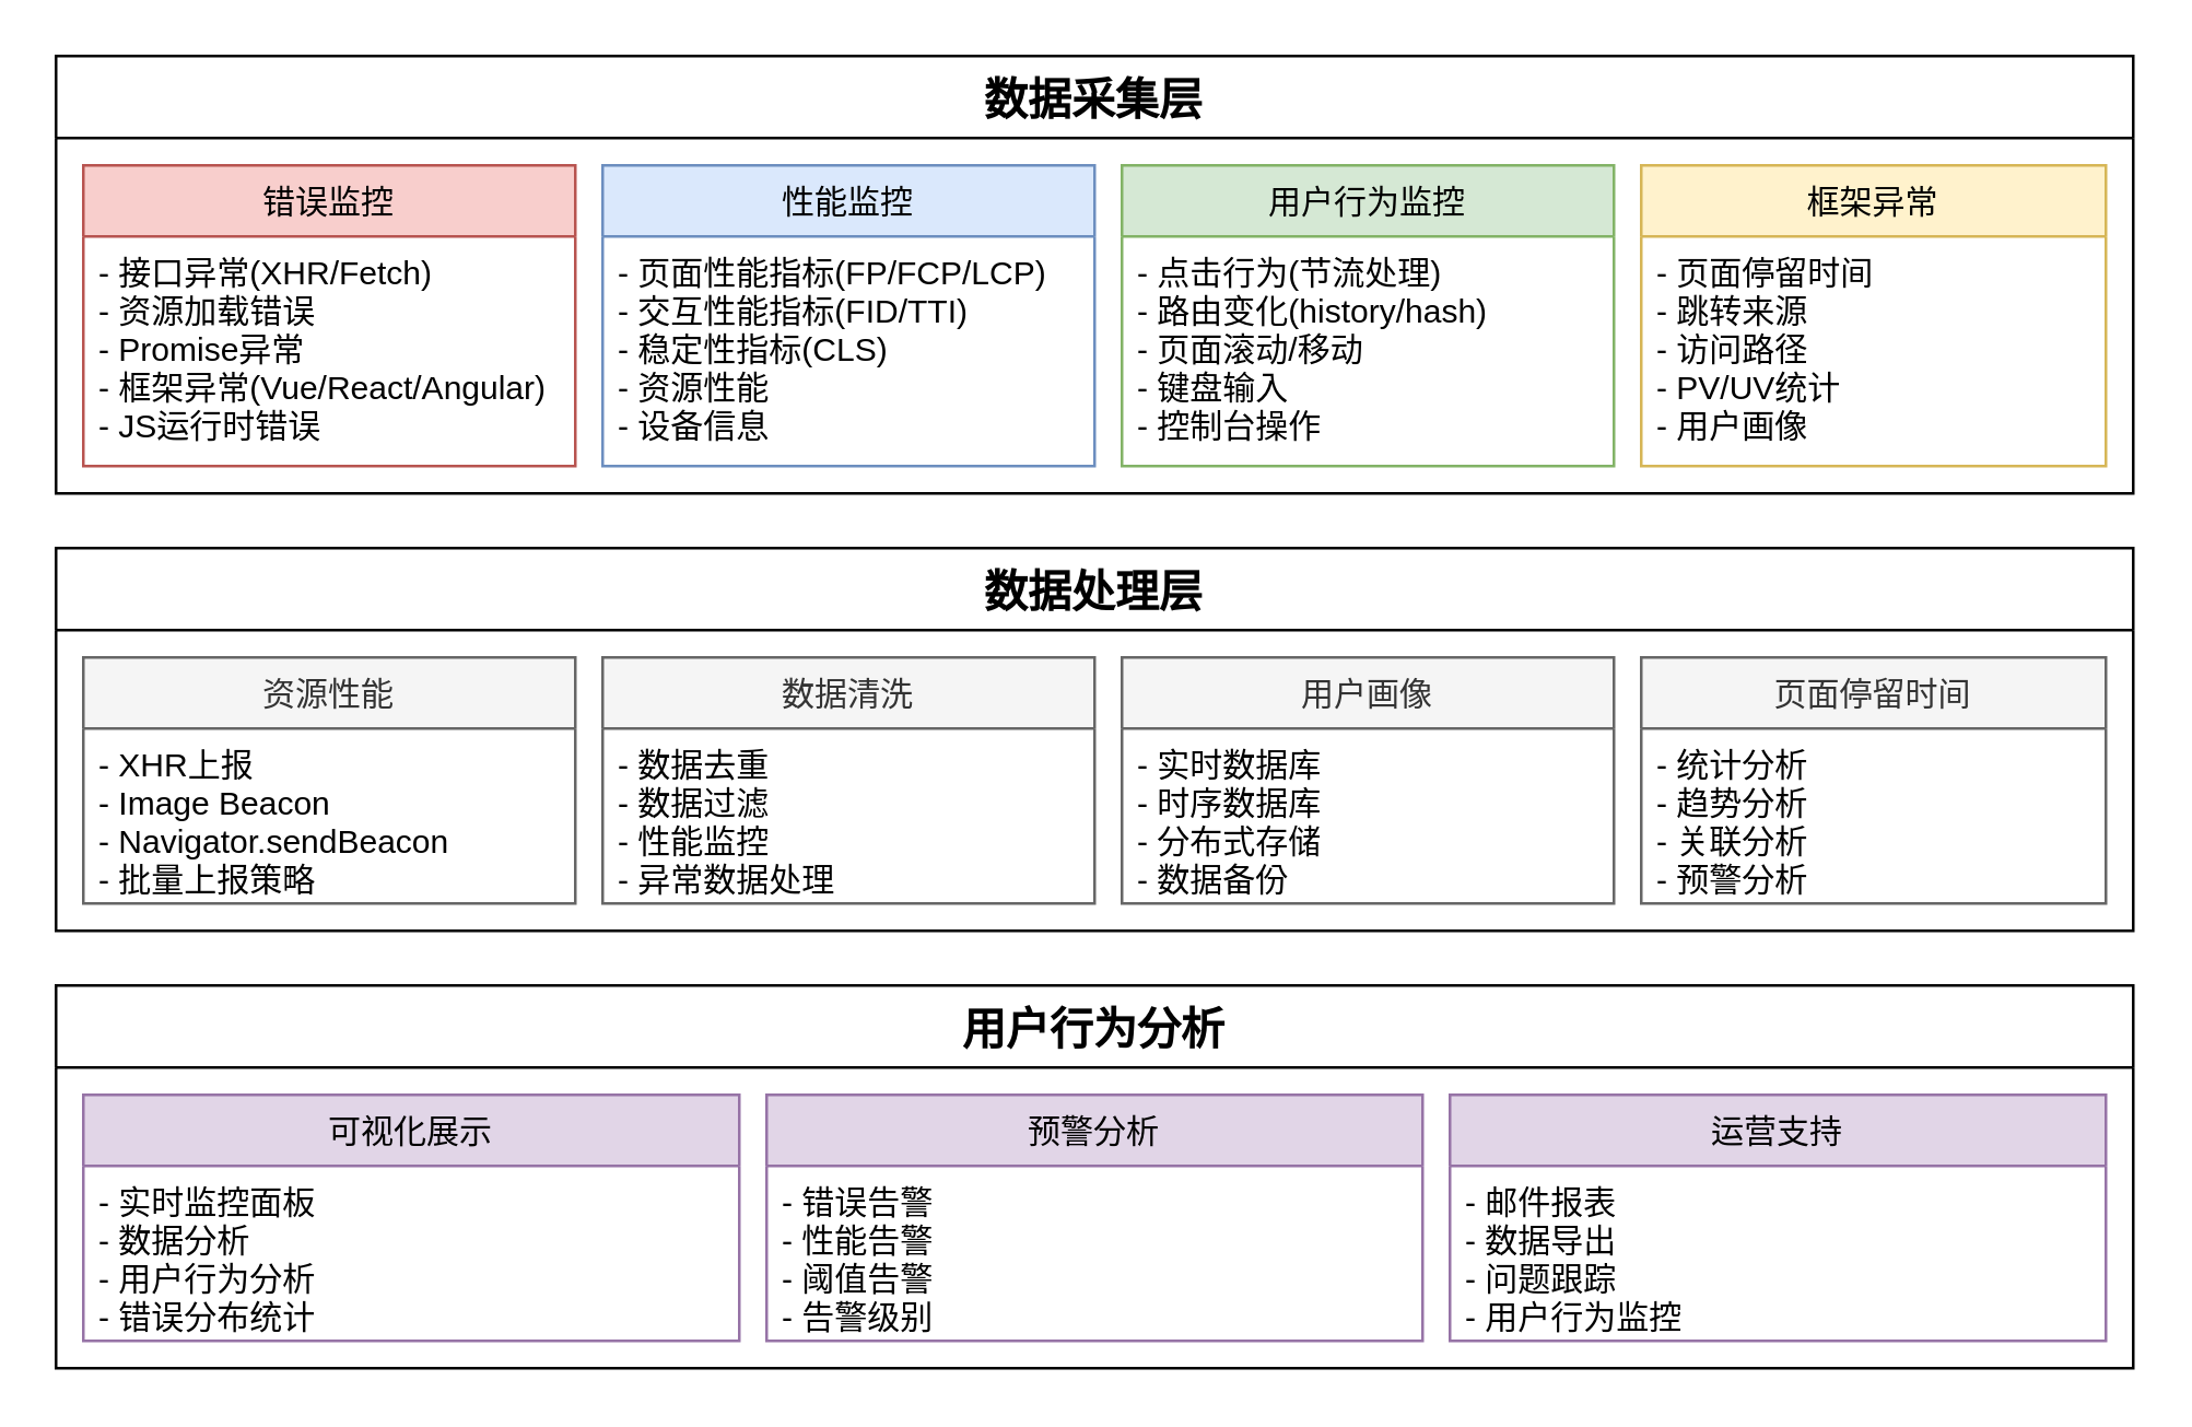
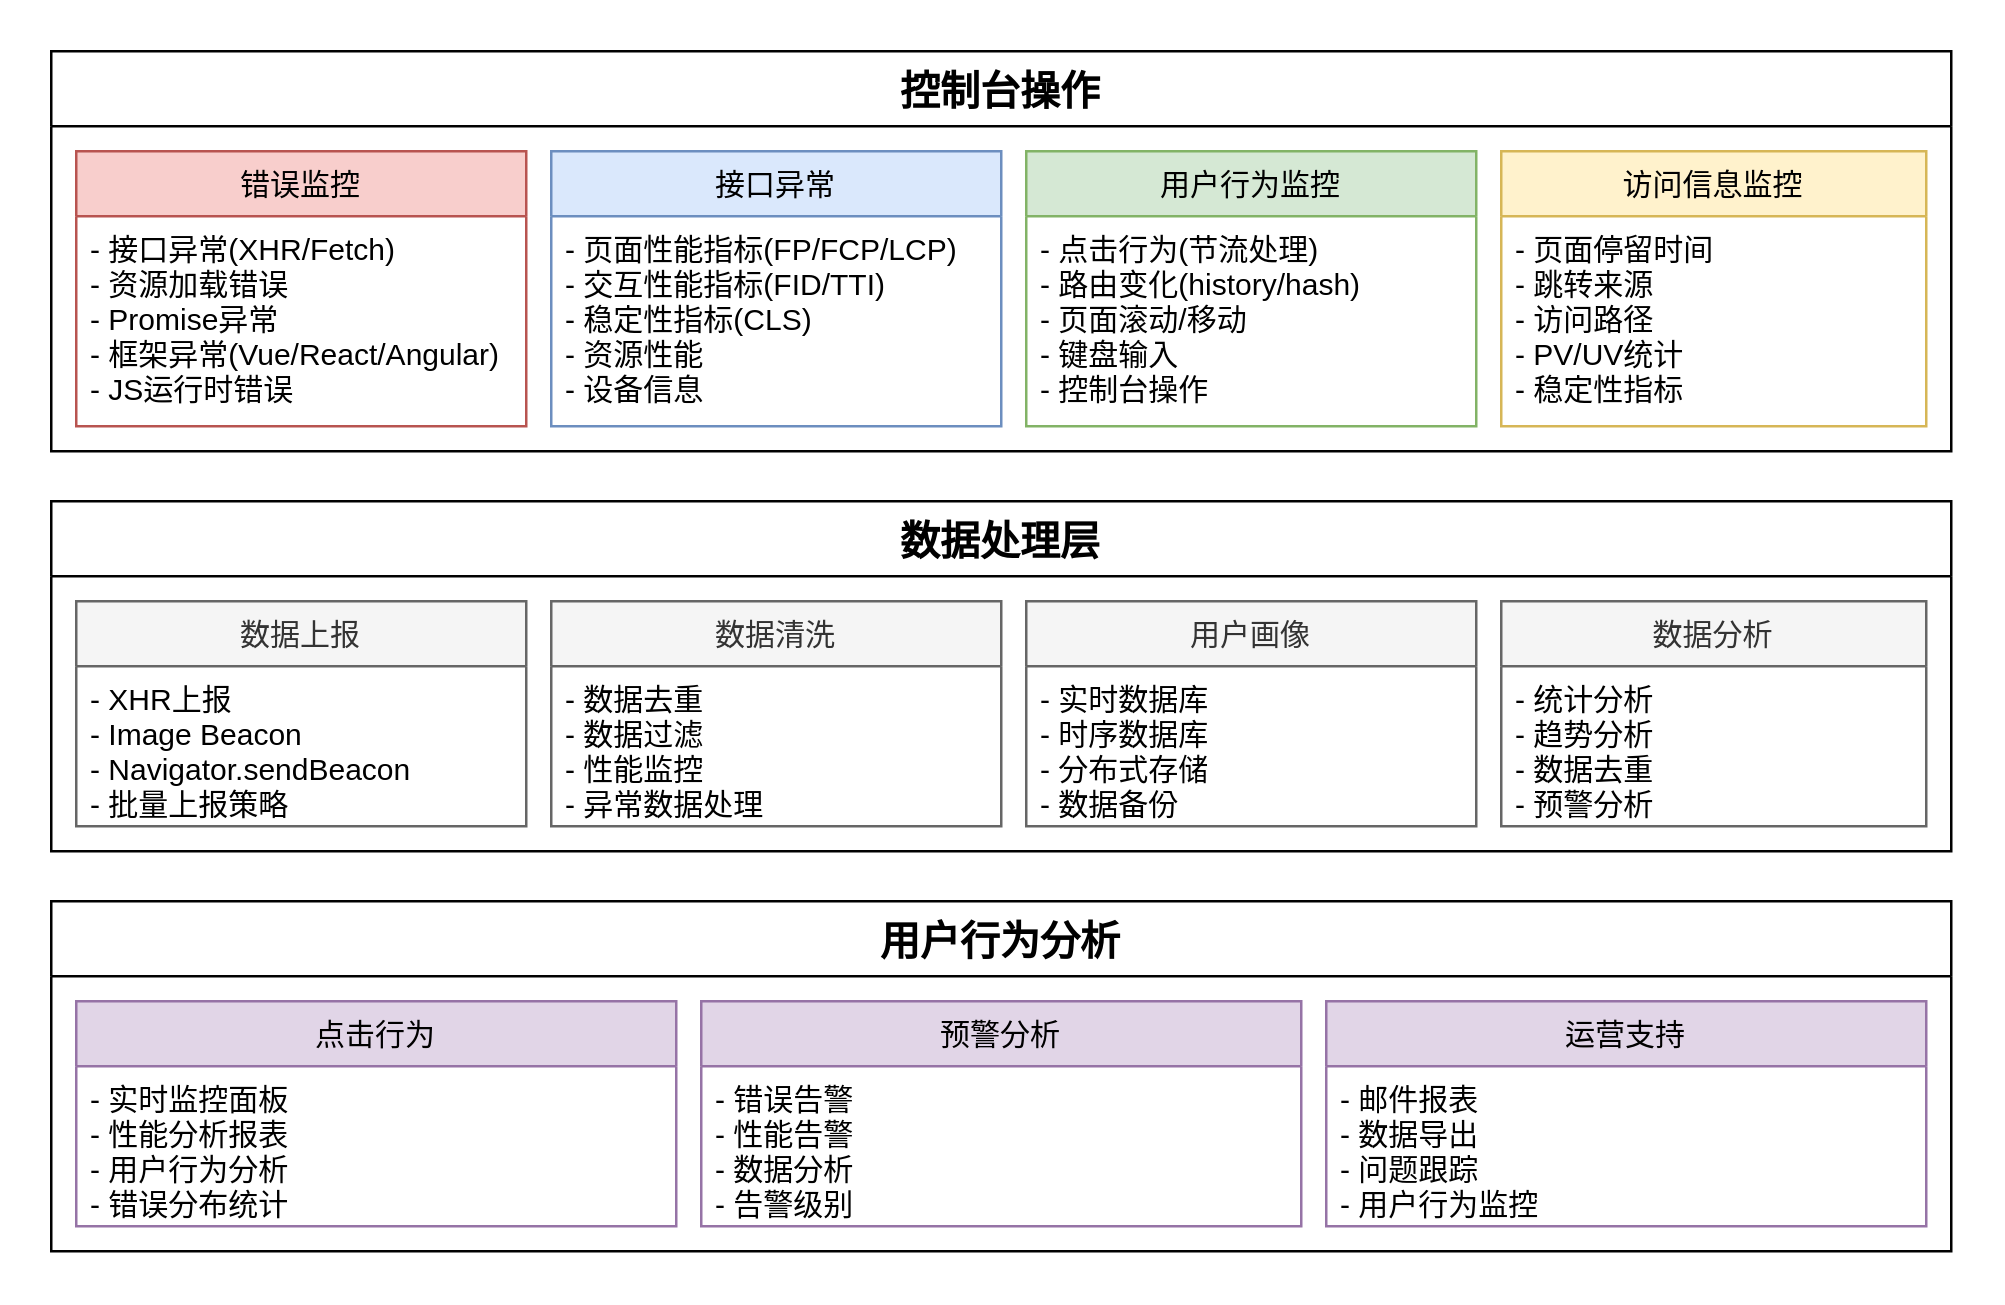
- <mxCell id="2" value="数据采集层" style="swimlane;fontStyle=1;childLayout=stackLayout;horizontal=1;startSize=30;horizontalStack=0;resizeParent=1;resizeParentMax=0;resizeLast=0;collapsible=1;marginBottom=0;fontSize=16;" parent="1" vertex="1"><mxGeometry x="20" y="20" width="760" height="160" as="geometry" /></mxCell>
+ <mxCell id="2" value="控制台操作" style="swimlane;fontStyle=1;childLayout=stackLayout;horizontal=1;startSize=30;horizontalStack=0;resizeParent=1;resizeParentMax=0;resizeLast=0;collapsible=1;marginBottom=0;fontSize=16;" parent="1" vertex="1"><mxGeometry x="20" y="20" width="760" height="160" as="geometry" /></mxCell>
- <mxCell id="5" value="性能监控" style="swimlane;fontStyle=0;childLayout=stackLayout;horizontal=1;startSize=26;fillColor=#dae8fc;horizontalStack=0;resizeParent=1;resizeParentMax=0;resizeLast=0;collapsible=1;marginBottom=0;strokeColor=#6c8ebf;" parent="2" vertex="1"><mxGeometry x="200" y="40" width="180" height="110" as="geometry" /></mxCell>
+ <mxCell id="5" value="接口异常" style="swimlane;fontStyle=0;childLayout=stackLayout;horizontal=1;startSize=26;fillColor=#dae8fc;horizontalStack=0;resizeParent=1;resizeParentMax=0;resizeLast=0;collapsible=1;marginBottom=0;strokeColor=#6c8ebf;" parent="2" vertex="1"><mxGeometry x="200" y="40" width="180" height="110" as="geometry" /></mxCell>
- <mxCell id="9" value="框架异常" style="swimlane;fontStyle=0;childLayout=stackLayout;horizontal=1;startSize=26;fillColor=#fff2cc;horizontalStack=0;resizeParent=1;resizeParentMax=0;resizeLast=0;collapsible=1;marginBottom=0;strokeColor=#d6b656;" parent="2" vertex="1"><mxGeometry x="580" y="40" width="170" height="110" as="geometry" /></mxCell>
+ <mxCell id="9" value="访问信息监控" style="swimlane;fontStyle=0;childLayout=stackLayout;horizontal=1;startSize=26;fillColor=#fff2cc;horizontalStack=0;resizeParent=1;resizeParentMax=0;resizeLast=0;collapsible=1;marginBottom=0;strokeColor=#d6b656;" parent="2" vertex="1"><mxGeometry x="580" y="40" width="170" height="110" as="geometry" /></mxCell>
- <mxCell id="10" value="- 页面停留时间&#10;- 跳转来源&#10;- 访问路径&#10;- PV/UV统计&#10;- 用户画像" style="text;strokeColor=none;fillColor=none;align=left;verticalAlign=top;spacingLeft=4;spacingRight=4;overflow=hidden;rotatable=0;points=[[0,0.5],[1,0.5]];portConstraint=eastwest;" parent="9" vertex="1"><mxGeometry y="26" width="170" height="84" as="geometry" /></mxCell>
+ <mxCell id="10" value="- 页面停留时间&#10;- 跳转来源&#10;- 访问路径&#10;- PV/UV统计&#10;- 稳定性指标" style="text;strokeColor=none;fillColor=none;align=left;verticalAlign=top;spacingLeft=4;spacingRight=4;overflow=hidden;rotatable=0;points=[[0,0.5],[1,0.5]];portConstraint=eastwest;" parent="9" vertex="1"><mxGeometry y="26" width="170" height="84" as="geometry" /></mxCell>
- <mxCell id="12" value="资源性能" style="swimlane;fontStyle=0;childLayout=stackLayout;horizontal=1;startSize=26;fillColor=#f5f5f5;horizontalStack=0;resizeParent=1;resizeParentMax=0;resizeLast=0;collapsible=1;marginBottom=0;strokeColor=#666666;fontColor=#333333;" parent="11" vertex="1"><mxGeometry x="10" y="40" width="180" height="90" as="geometry" /></mxCell>
+ <mxCell id="12" value="数据上报" style="swimlane;fontStyle=0;childLayout=stackLayout;horizontal=1;startSize=26;fillColor=#f5f5f5;horizontalStack=0;resizeParent=1;resizeParentMax=0;resizeLast=0;collapsible=1;marginBottom=0;strokeColor=#666666;fontColor=#333333;" parent="11" vertex="1"><mxGeometry x="10" y="40" width="180" height="90" as="geometry" /></mxCell>
- <mxCell id="18" value="页面停留时间" style="swimlane;fontStyle=0;childLayout=stackLayout;horizontal=1;startSize=26;fillColor=#f5f5f5;horizontalStack=0;resizeParent=1;resizeParentMax=0;resizeLast=0;collapsible=1;marginBottom=0;strokeColor=#666666;fontColor=#333333;" parent="11" vertex="1"><mxGeometry x="580" y="40" width="170" height="90" as="geometry" /></mxCell>
+ <mxCell id="18" value="数据分析" style="swimlane;fontStyle=0;childLayout=stackLayout;horizontal=1;startSize=26;fillColor=#f5f5f5;horizontalStack=0;resizeParent=1;resizeParentMax=0;resizeLast=0;collapsible=1;marginBottom=0;strokeColor=#666666;fontColor=#333333;" parent="11" vertex="1"><mxGeometry x="580" y="40" width="170" height="90" as="geometry" /></mxCell>
- <mxCell id="19" value="- 统计分析&#10;- 趋势分析&#10;- 关联分析&#10;- 预警分析" style="text;strokeColor=none;fillColor=none;align=left;verticalAlign=top;spacingLeft=4;spacingRight=4;overflow=hidden;rotatable=0;points=[[0,0.5],[1,0.5]];portConstraint=eastwest;" parent="18" vertex="1"><mxGeometry y="26" width="170" height="64" as="geometry" /></mxCell>
+ <mxCell id="19" value="- 统计分析&#10;- 趋势分析&#10;- 数据去重&#10;- 预警分析" style="text;strokeColor=none;fillColor=none;align=left;verticalAlign=top;spacingLeft=4;spacingRight=4;overflow=hidden;rotatable=0;points=[[0,0.5],[1,0.5]];portConstraint=eastwest;" parent="18" vertex="1"><mxGeometry y="26" width="170" height="64" as="geometry" /></mxCell>
- <mxCell id="21" value="可视化展示" style="swimlane;fontStyle=0;childLayout=stackLayout;horizontal=1;startSize=26;fillColor=#e1d5e7;horizontalStack=0;resizeParent=1;resizeParentMax=0;resizeLast=0;collapsible=1;marginBottom=0;strokeColor=#9673a6;" parent="20" vertex="1"><mxGeometry x="10" y="40" width="240" height="90" as="geometry" /></mxCell>
+ <mxCell id="21" value="点击行为" style="swimlane;fontStyle=0;childLayout=stackLayout;horizontal=1;startSize=26;fillColor=#e1d5e7;horizontalStack=0;resizeParent=1;resizeParentMax=0;resizeLast=0;collapsible=1;marginBottom=0;strokeColor=#9673a6;" parent="20" vertex="1"><mxGeometry x="10" y="40" width="240" height="90" as="geometry" /></mxCell>
- <mxCell id="22" value="- 实时监控面板&#10;- 数据分析&#10;- 用户行为分析&#10;- 错误分布统计" style="text;strokeColor=none;fillColor=none;align=left;verticalAlign=top;spacingLeft=4;spacingRight=4;overflow=hidden;rotatable=0;points=[[0,0.5],[1,0.5]];portConstraint=eastwest;" parent="21" vertex="1"><mxGeometry y="26" width="240" height="64" as="geometry" /></mxCell>
+ <mxCell id="22" value="- 实时监控面板&#10;- 性能分析报表&#10;- 用户行为分析&#10;- 错误分布统计" style="text;strokeColor=none;fillColor=none;align=left;verticalAlign=top;spacingLeft=4;spacingRight=4;overflow=hidden;rotatable=0;points=[[0,0.5],[1,0.5]];portConstraint=eastwest;" parent="21" vertex="1"><mxGeometry y="26" width="240" height="64" as="geometry" /></mxCell>
- <mxCell id="24" value="- 错误告警&#10;- 性能告警&#10;- 阈值告警&#10;- 告警级别" style="text;strokeColor=none;fillColor=none;align=left;verticalAlign=top;spacingLeft=4;spacingRight=4;overflow=hidden;rotatable=0;points=[[0,0.5],[1,0.5]];portConstraint=eastwest;" parent="23" vertex="1"><mxGeometry y="26" width="240" height="64" as="geometry" /></mxCell>
+ <mxCell id="24" value="- 错误告警&#10;- 性能告警&#10;- 数据分析&#10;- 告警级别" style="text;strokeColor=none;fillColor=none;align=left;verticalAlign=top;spacingLeft=4;spacingRight=4;overflow=hidden;rotatable=0;points=[[0,0.5],[1,0.5]];portConstraint=eastwest;" parent="23" vertex="1"><mxGeometry y="26" width="240" height="64" as="geometry" /></mxCell>
